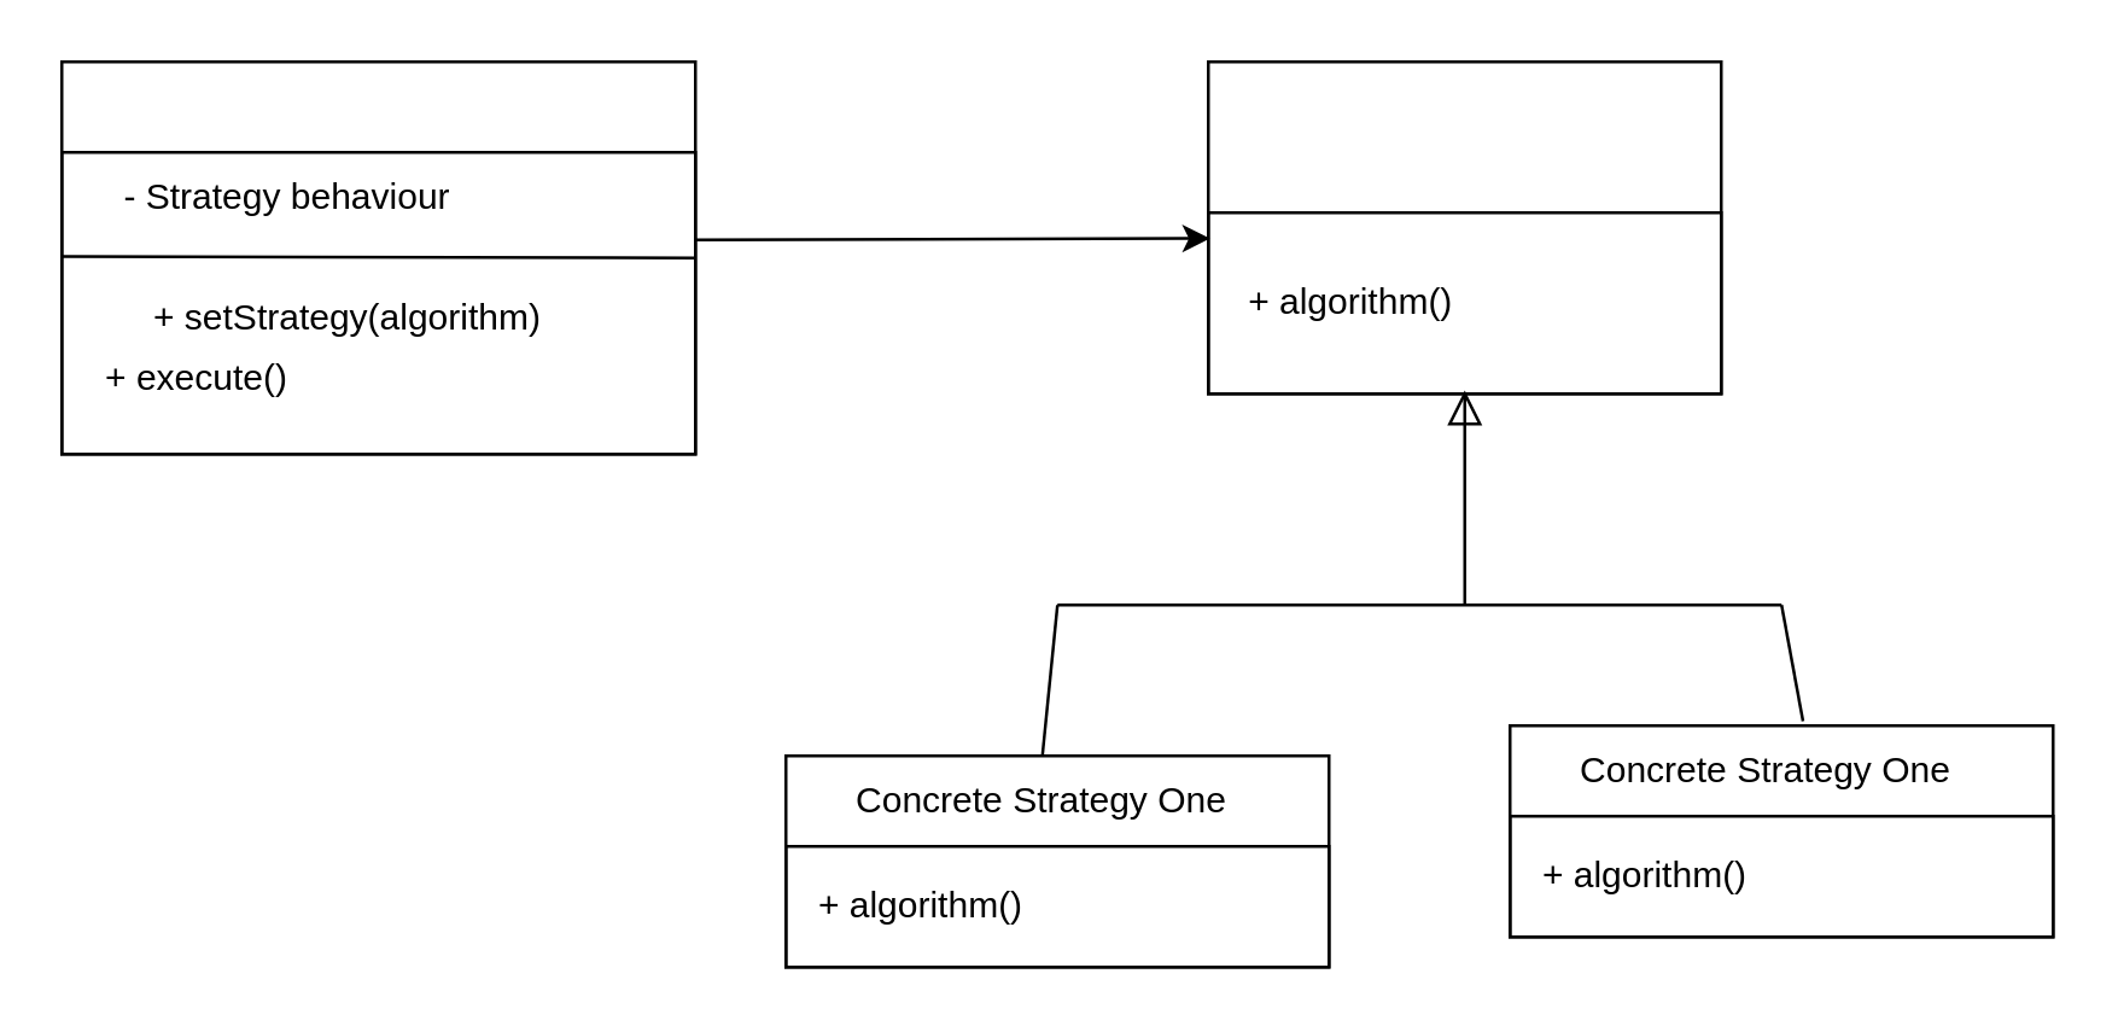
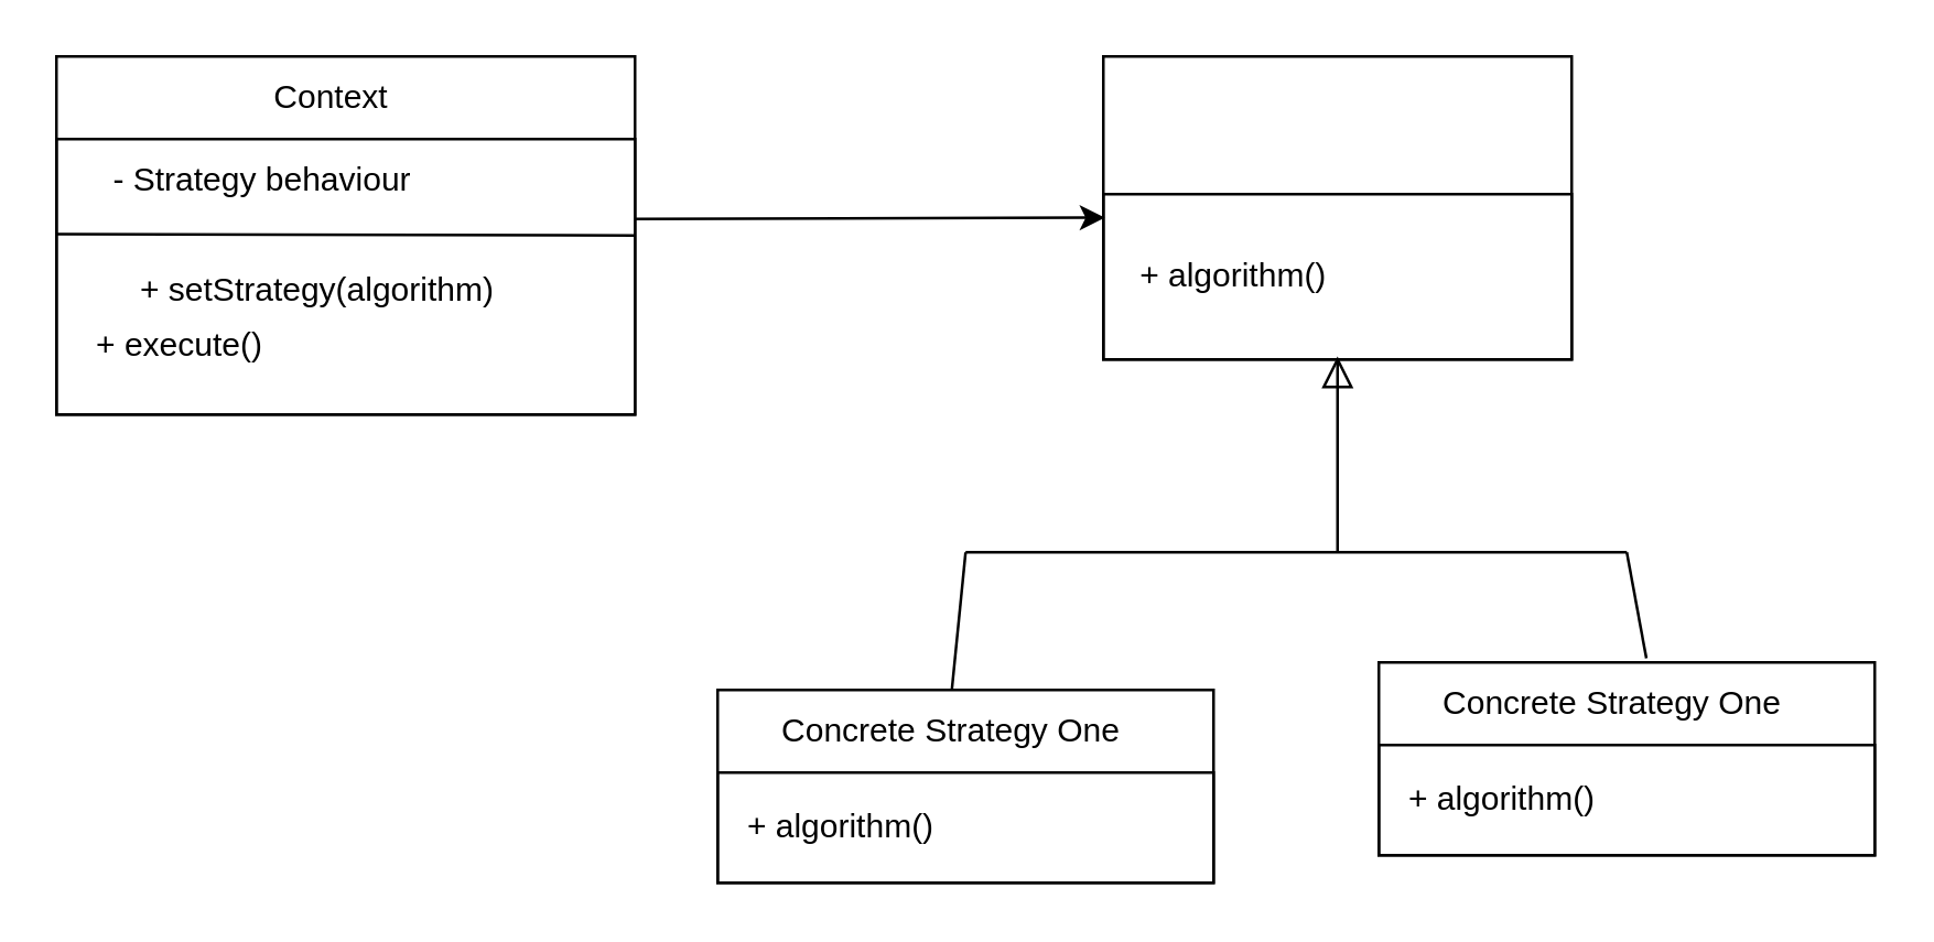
+ <mxCell id="3" value="Context" style="text;html=1;strokeColor=none;fillColor=none;align=center;verticalAlign=middle;whiteSpace=wrap;rounded=0;" parent="1" vertex="1"><mxGeometry x="90" y="20" width="60" height="30" as="geometry" /></mxCell>
